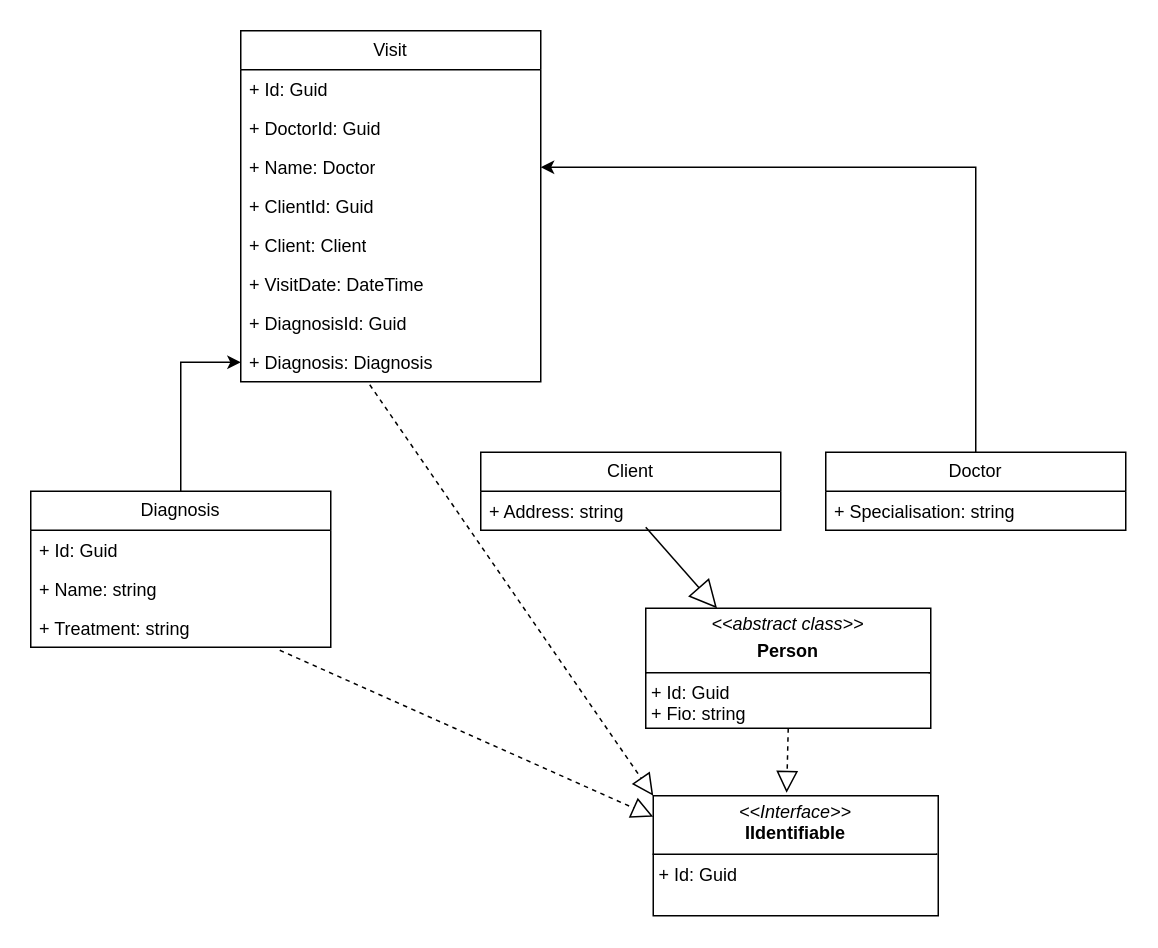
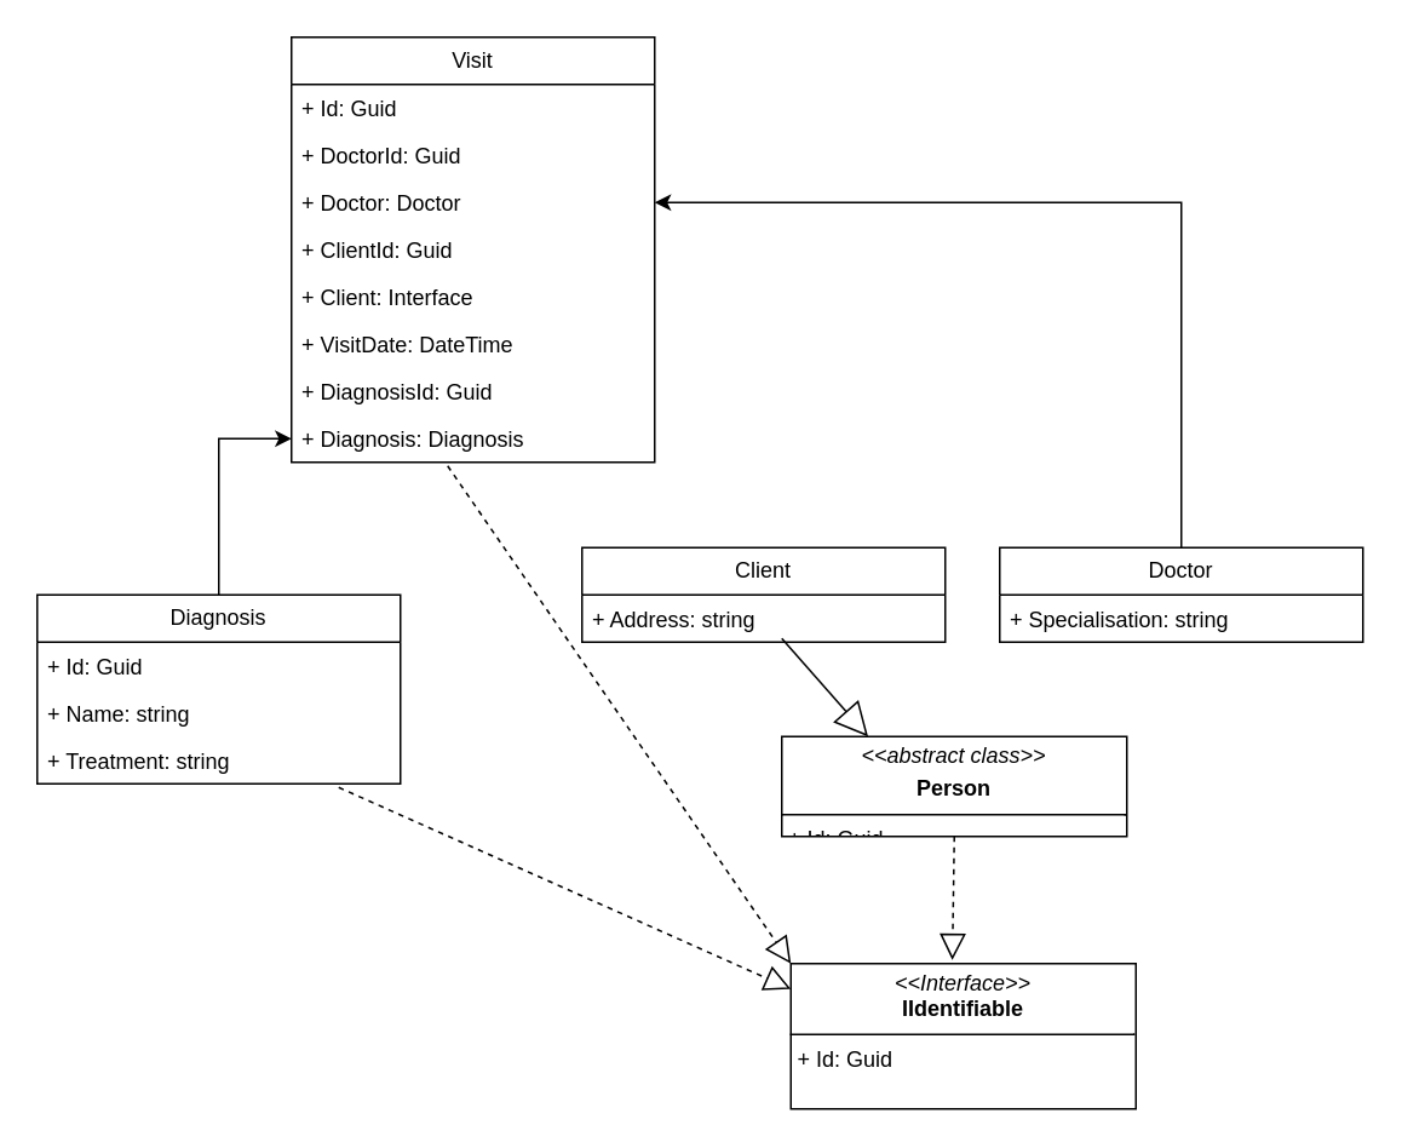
- <mxCell id="9" value="+ Name: Doctor" style="text;strokeColor=none;fillColor=none;align=left;verticalAlign=top;spacingLeft=4;spacingRight=4;overflow=hidden;rotatable=0;points=[[0,0.5],[1,0.5]];portConstraint=eastwest;whiteSpace=wrap;html=1;" vertex="1" parent="6"><mxGeometry y="78" width="200" height="26" as="geometry" /></mxCell>
+ <mxCell id="9" value="+ Doctor: Doctor" style="text;strokeColor=none;fillColor=none;align=left;verticalAlign=top;spacingLeft=4;spacingRight=4;overflow=hidden;rotatable=0;points=[[0,0.5],[1,0.5]];portConstraint=eastwest;whiteSpace=wrap;html=1;" vertex="1" parent="6"><mxGeometry y="78" width="200" height="26" as="geometry" /></mxCell>
- <mxCell id="11" value="+ Client: Client" style="text;strokeColor=none;fillColor=none;align=left;verticalAlign=top;spacingLeft=4;spacingRight=4;overflow=hidden;rotatable=0;points=[[0,0.5],[1,0.5]];portConstraint=eastwest;whiteSpace=wrap;html=1;" vertex="1" parent="6"><mxGeometry y="130" width="200" height="26" as="geometry" /></mxCell>
+ <mxCell id="11" value="+ Client: Interface" style="text;strokeColor=none;fillColor=none;align=left;verticalAlign=top;spacingLeft=4;spacingRight=4;overflow=hidden;rotatable=0;points=[[0,0.5],[1,0.5]];portConstraint=eastwest;whiteSpace=wrap;html=1;" vertex="1" parent="6"><mxGeometry y="130" width="200" height="26" as="geometry" /></mxCell>
- <mxCell id="3" value="&lt;p style=&quot;margin:0px;margin-top:4px;text-align:center;&quot;&gt;&lt;i&gt;&amp;lt;&amp;lt;&lt;/i&gt;&lt;span style=&quot;background-color: initial; text-align: left;&quot;&gt;&lt;i&gt;abstract class&lt;/i&gt;&lt;/span&gt;&lt;i style=&quot;background-color: initial;&quot;&gt;&amp;gt;&amp;gt;&lt;/i&gt;&lt;/p&gt;&lt;p style=&quot;margin:0px;margin-top:4px;text-align:center;&quot;&gt;&lt;b&gt;Person&lt;/b&gt;&lt;br&gt;&lt;/p&gt;&lt;hr size=&quot;1&quot; style=&quot;border-style:solid;&quot;&gt;&lt;p style=&quot;margin:0px;margin-left:4px;&quot;&gt;+ Id: Guid&lt;br&gt;&lt;/p&gt;&lt;p style=&quot;margin:0px;margin-left:4px;&quot;&gt;+ Fio: string&lt;br&gt;&lt;/p&gt;" style="verticalAlign=top;align=left;overflow=fill;html=1;whiteSpace=wrap;" vertex="1" parent="1"><mxGeometry x="430" y="405" width="190" height="80" as="geometry" /></mxCell>
+ <mxCell id="3" value="&lt;p style=&quot;margin:0px;margin-top:4px;text-align:center;&quot;&gt;&lt;i&gt;&amp;lt;&amp;lt;&lt;/i&gt;&lt;span style=&quot;background-color: initial; text-align: left;&quot;&gt;&lt;i&gt;abstract class&lt;/i&gt;&lt;/span&gt;&lt;i style=&quot;background-color: initial;&quot;&gt;&amp;gt;&amp;gt;&lt;/i&gt;&lt;/p&gt;&lt;p style=&quot;margin:0px;margin-top:4px;text-align:center;&quot;&gt;&lt;b&gt;Person&lt;/b&gt;&lt;br&gt;&lt;/p&gt;&lt;hr size=&quot;1&quot; style=&quot;border-style:solid;&quot;&gt;&lt;p style=&quot;margin:0px;margin-left:4px;&quot;&gt;+ Id: Guid&lt;br&gt;&lt;/p&gt;&lt;p style=&quot;margin:0px;margin-left:4px;&quot;&gt;+ Fio: string&lt;br&gt;&lt;/p&gt;" style="verticalAlign=top;align=left;overflow=fill;html=1;whiteSpace=wrap;" vertex="1" parent="1"><mxGeometry x="430" y="405" width="190" height="55" as="geometry" /></mxCell>
